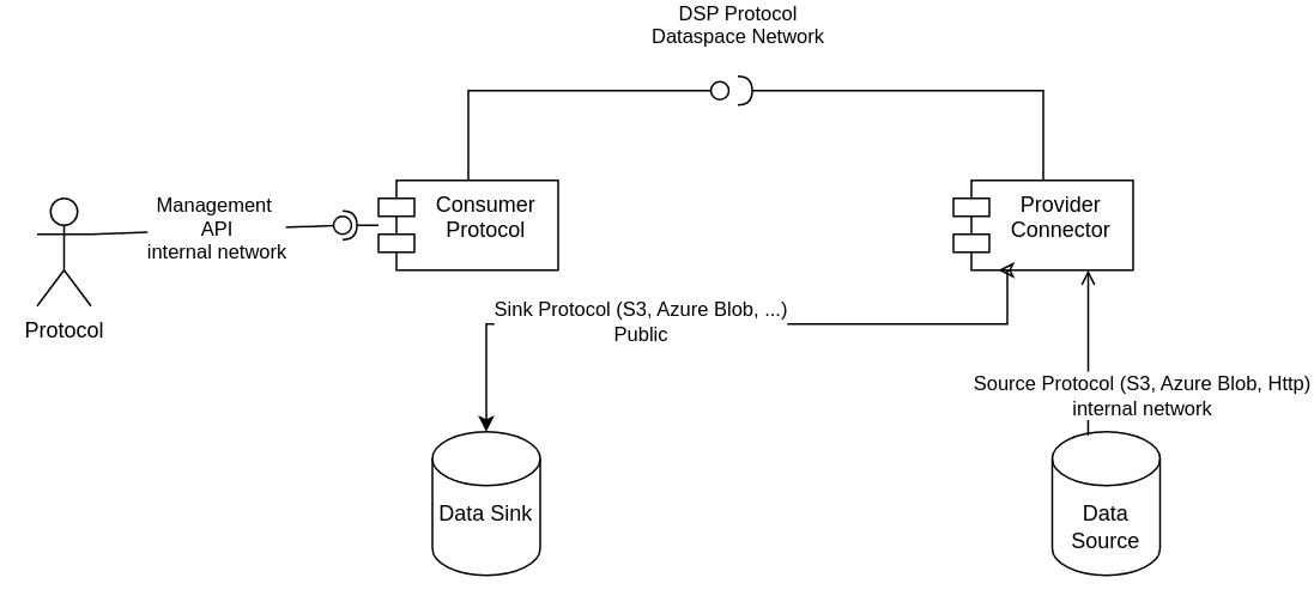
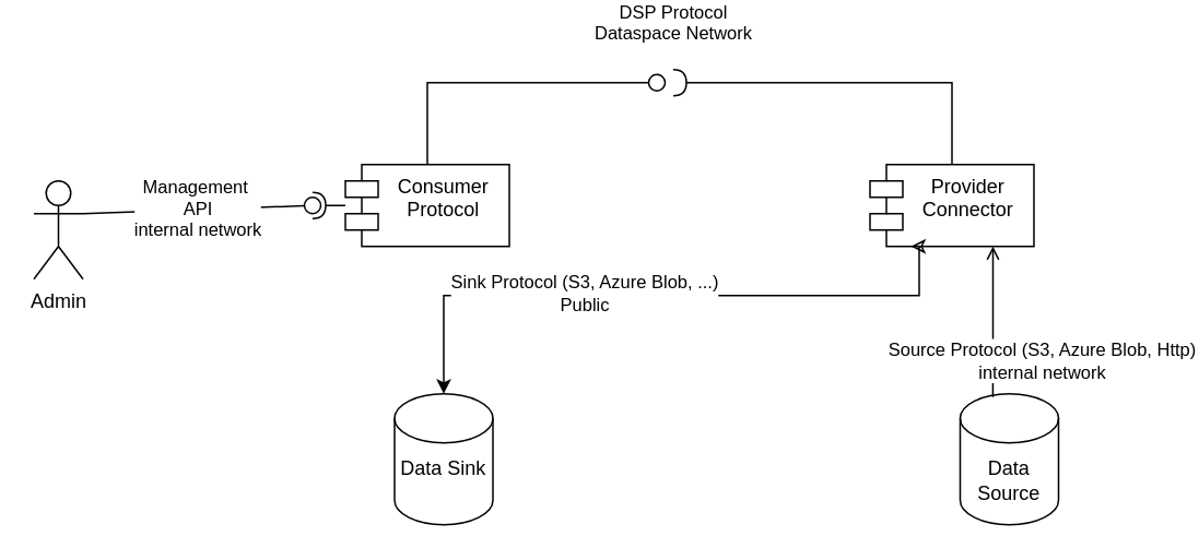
- <mxCell id="2" value="Protocol" style="shape=umlActor;verticalLabelPosition=bottom;verticalAlign=top;html=1;outlineConnect=0;" vertex="1" parent="1"><mxGeometry x="20" y="80" width="30" height="60" as="geometry" /></mxCell>
+ <mxCell id="2" value="Admin" style="shape=umlActor;verticalLabelPosition=bottom;verticalAlign=top;html=1;outlineConnect=0;" vertex="1" parent="1"><mxGeometry x="20" y="80" width="30" height="60" as="geometry" /></mxCell>
